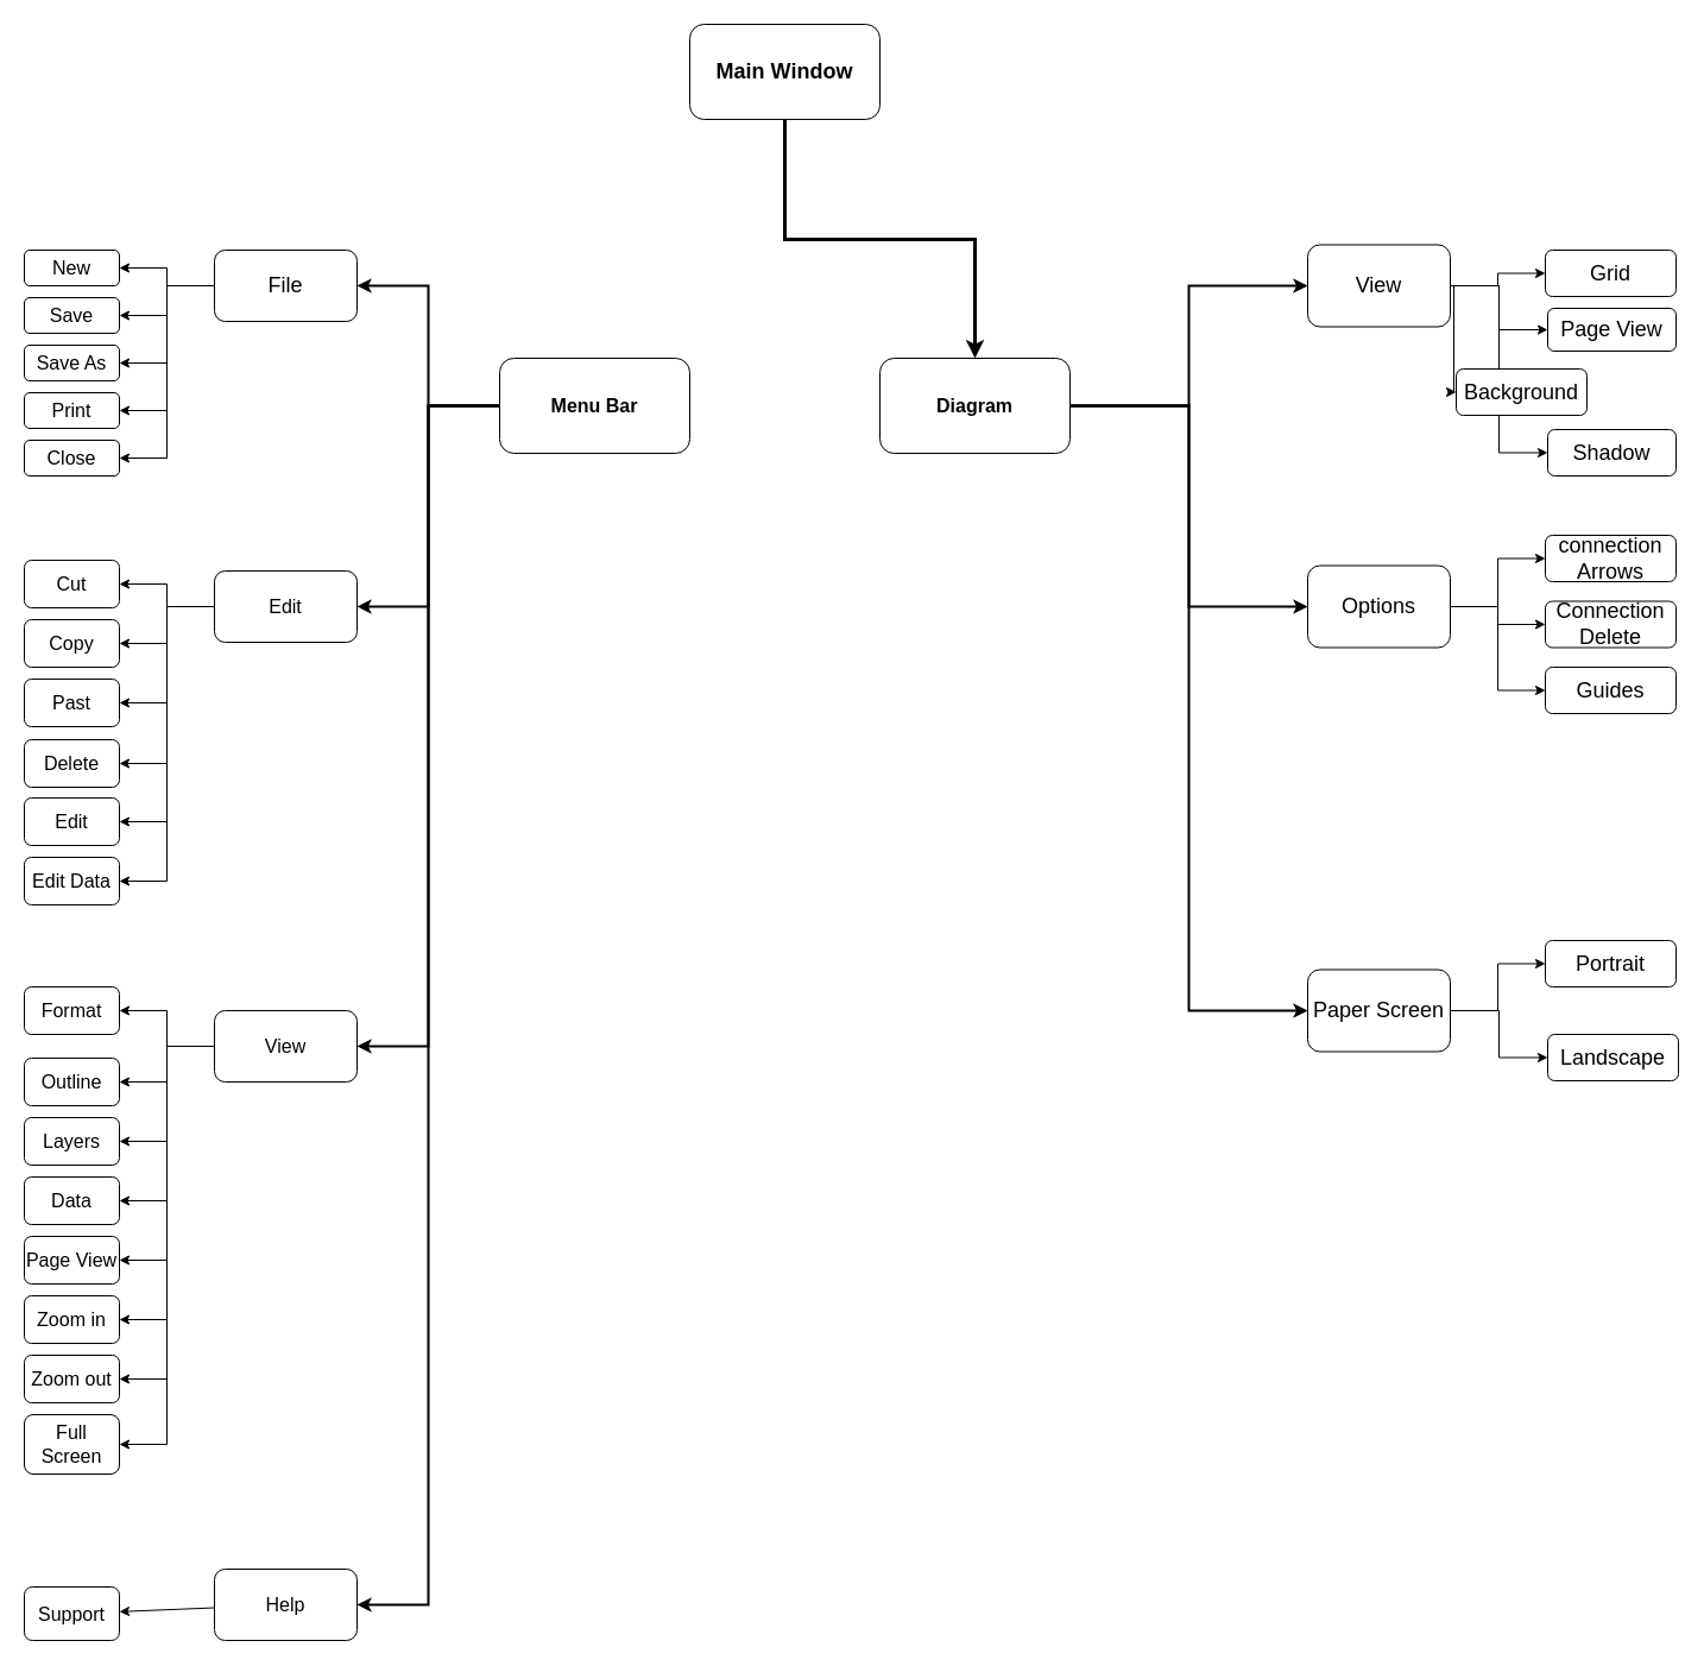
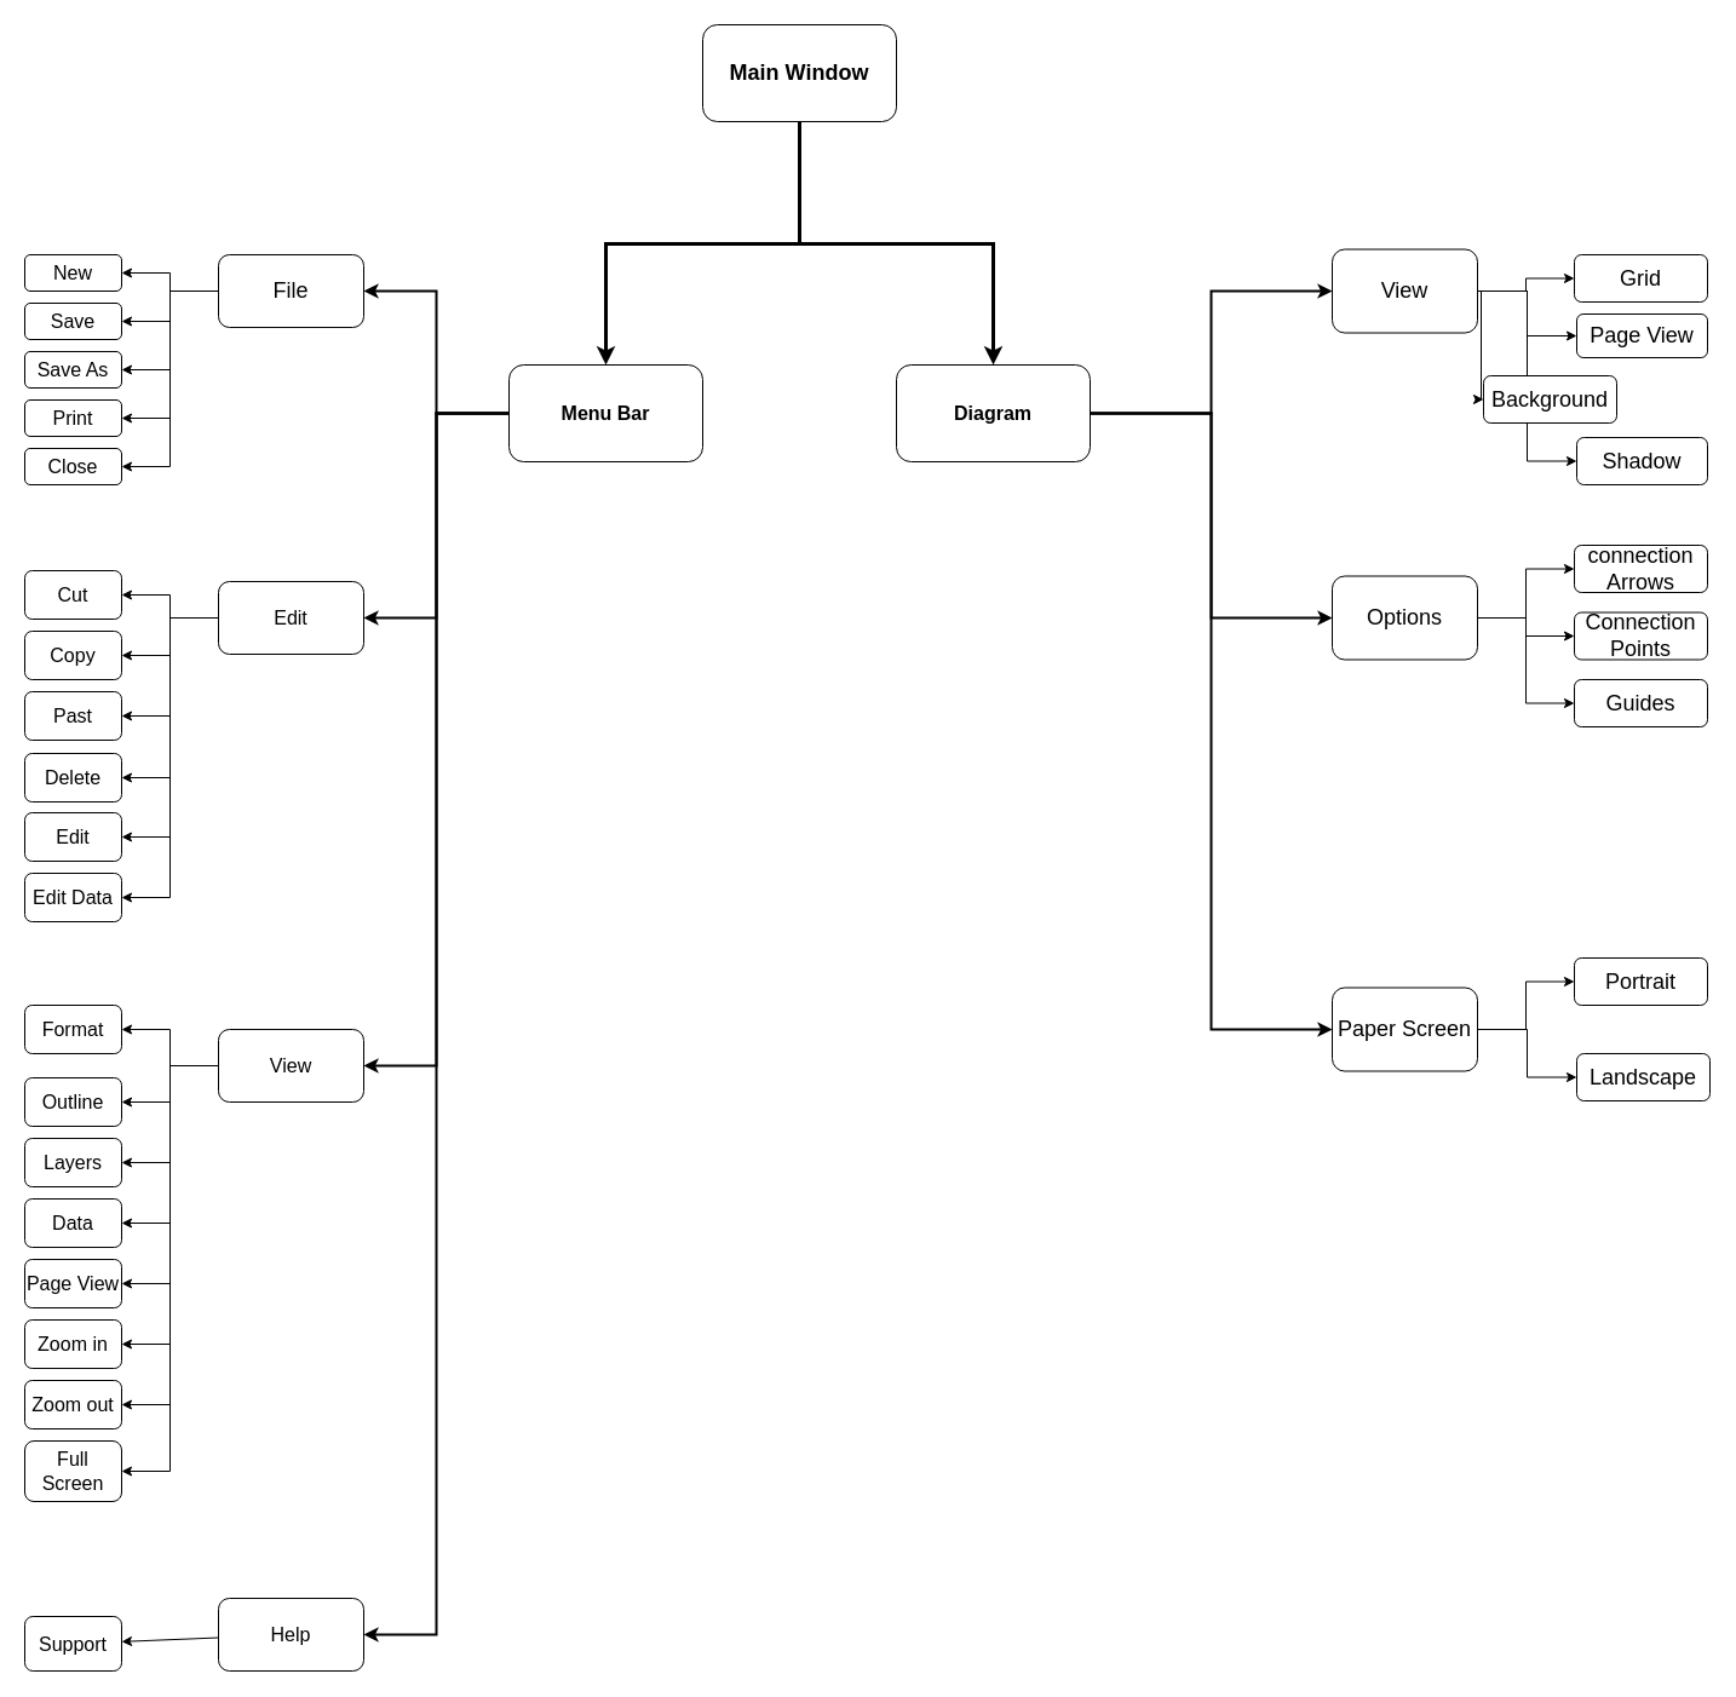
+ <mxCell id="51" style="edgeStyle=elbowEdgeStyle;rounded=0;orthogonalLoop=1;jettySize=auto;html=1;fontSize=16;fontColor=default;startArrow=none;startFill=0;endArrow=classic;endFill=1;strokeWidth=3;elbow=vertical;" edge="1" parent="1" source="53" target="50"><mxGeometry relative="1" as="geometry" /></mxCell>
- <mxCell id="75" value="Connection Delete" style="rounded=1;whiteSpace=wrap;html=1;labelBackgroundColor=none;fontSize=18;fontColor=default;" vertex="1" parent="1"><mxGeometry x="1300" y="505.5" width="110" height="39" as="geometry" /></mxCell>
+ <mxCell id="75" value="Connection Points" style="rounded=1;whiteSpace=wrap;html=1;labelBackgroundColor=none;fontSize=18;fontColor=default;" vertex="1" parent="1"><mxGeometry x="1300" y="505.5" width="110" height="39" as="geometry" /></mxCell>
